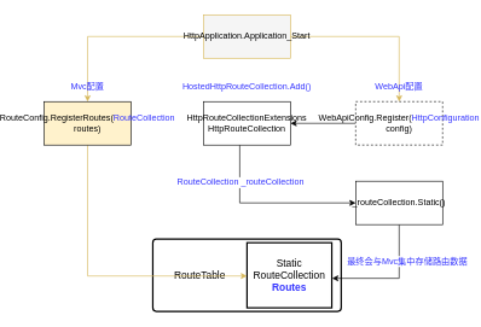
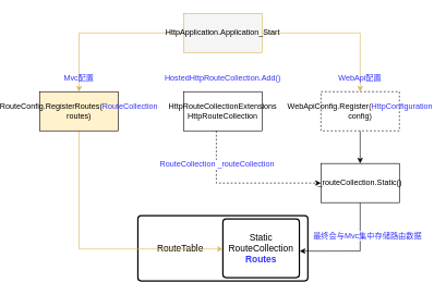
- <mxCell id="10" style="edgeStyle=orthogonalEdgeStyle;rounded=0;orthogonalLoop=1;jettySize=auto;html=1;entryX=1;entryY=0.5;entryDx=0;entryDy=0;fontColor=#3333FF;" edge="1" parent="1" source="11" target="16"><mxGeometry relative="1" as="geometry" /></mxCell>
+ <mxCell id="10" style="edgeStyle=orthogonalEdgeStyle;rounded=0;orthogonalLoop=1;jettySize=auto;html=1;fontColor=#3333FF;" edge="1" parent="1" source="11" target="19"><mxGeometry relative="1" as="geometry" /></mxCell>
- <mxCell id="14" value="" style="edgeStyle=orthogonalEdgeStyle;rounded=0;orthogonalLoop=1;jettySize=auto;html=1;fontColor=#3333FF;" edge="1" parent="1" source="16" target="19"><mxGeometry relative="1" as="geometry"><Array as="points"><mxPoint x="290" y="280" /></Array></mxGeometry></mxCell>
+ <mxCell id="14" value="" style="edgeStyle=orthogonalEdgeStyle;rounded=0;orthogonalLoop=1;jettySize=auto;html=1;fontColor=#3333FF;dashed=1;" edge="1" parent="1" source="16" target="19"><mxGeometry relative="1" as="geometry"><Array as="points"><mxPoint x="290" y="280" /></Array></mxGeometry></mxCell>
- <mxCell id="4" value="Static&lt;br&gt;RouteCollection &lt;font color=&quot;#3333ff&quot;&gt;&lt;b&gt;Routes&lt;/b&gt;&lt;/font&gt;" style="absoluteArcSize=1;html=1;strokeWidth=2;arcSize=10;fontSize=14;whiteSpace=wrap;points=[];strokeColor=inherit;fillColor=inherit;rounded=0;" vertex="1" parent="2"><mxGeometry x="130" y="5" width="117" height="90" as="geometry" /></mxCell>
+ <mxCell id="4" value="Static&lt;br&gt;RouteCollection &lt;font color=&quot;#3333ff&quot;&gt;&lt;b&gt;Routes&lt;/b&gt;&lt;/font&gt;" style="rounded=1;absoluteArcSize=1;html=1;strokeWidth=2;arcSize=10;fontSize=14;whiteSpace=wrap;points=[];strokeColor=inherit;fillColor=inherit;" vertex="1" parent="2"><mxGeometry x="130" y="5" width="117" height="90" as="geometry" /></mxCell>
